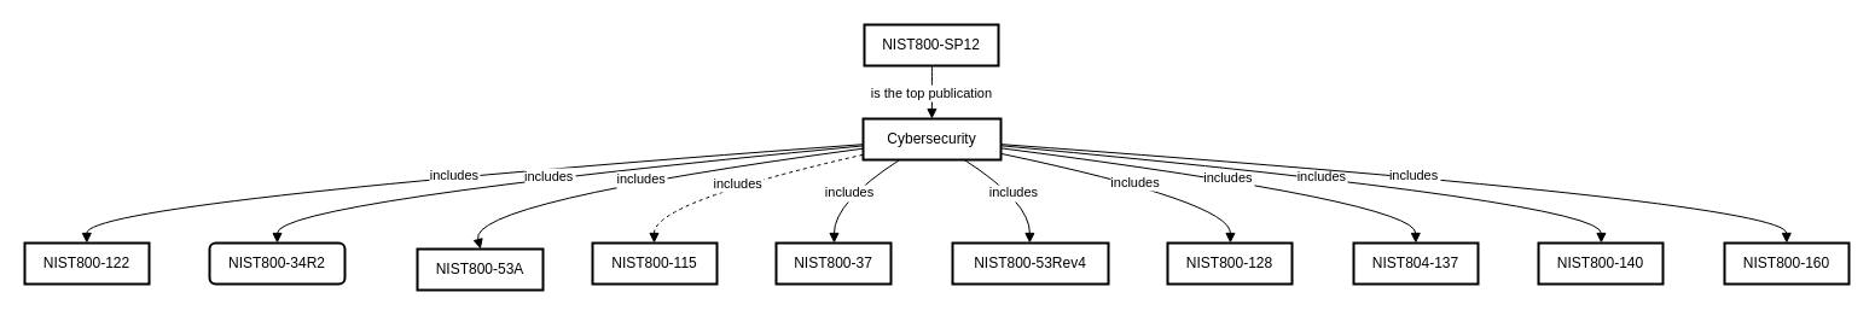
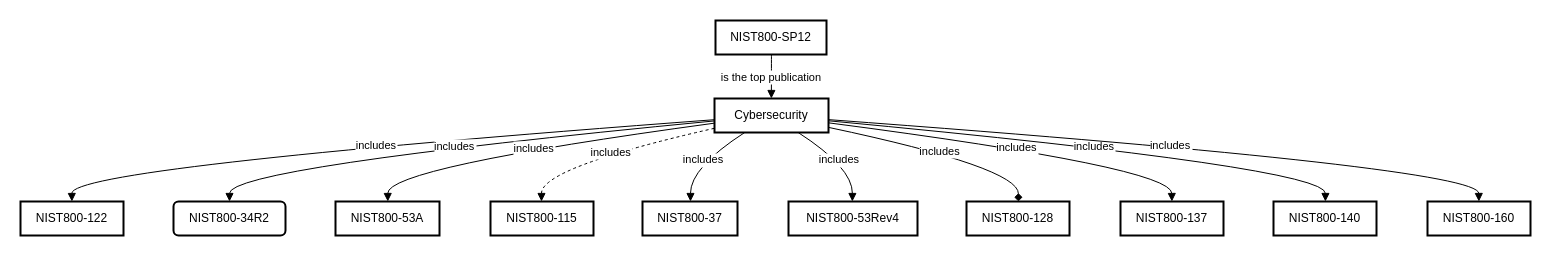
- <mxCell id="21" value="includes" style="curved=1;startArrow=none;endArrow=block;exitX=1.001;exitY=0.85;entryX=0.504;entryY=0;" edge="1" parent="1" source="3" target="10"><mxGeometry relative="1" as="geometry"><Array as="points"><mxPoint x="1018" y="167" /></Array></mxGeometry></mxCell>
+ <mxCell id="21" value="includes" style="curved=1;startArrow=none;endArrow=diamond;exitX=1.001;exitY=0.85;entryX=0.504;entryY=0;" edge="1" parent="1" source="3" target="10"><mxGeometry relative="1" as="geometry"><Array as="points"><mxPoint x="1018" y="167" /></Array></mxGeometry></mxCell>
- <mxCell id="11" value="NIST804-137" style="whiteSpace=wrap;strokeWidth=2;" vertex="1" parent="1"><mxGeometry x="1120" y="201" width="103" height="34" as="geometry" /></mxCell>
+ <mxCell id="11" value="NIST800-137" style="whiteSpace=wrap;strokeWidth=2;" vertex="1" parent="1"><mxGeometry x="1120" y="201" width="103" height="34" as="geometry" /></mxCell>
- <mxCell id="6" value="NIST800-53A" style="whiteSpace=wrap;strokeWidth=2;" vertex="1" parent="1"><mxGeometry x="345" y="206" width="104" height="34" as="geometry" /></mxCell>
+ <mxCell id="6" value="NIST800-53A" style="whiteSpace=wrap;strokeWidth=2;" vertex="1" parent="1"><mxGeometry x="335" y="201" width="104" height="34" as="geometry" /></mxCell>
